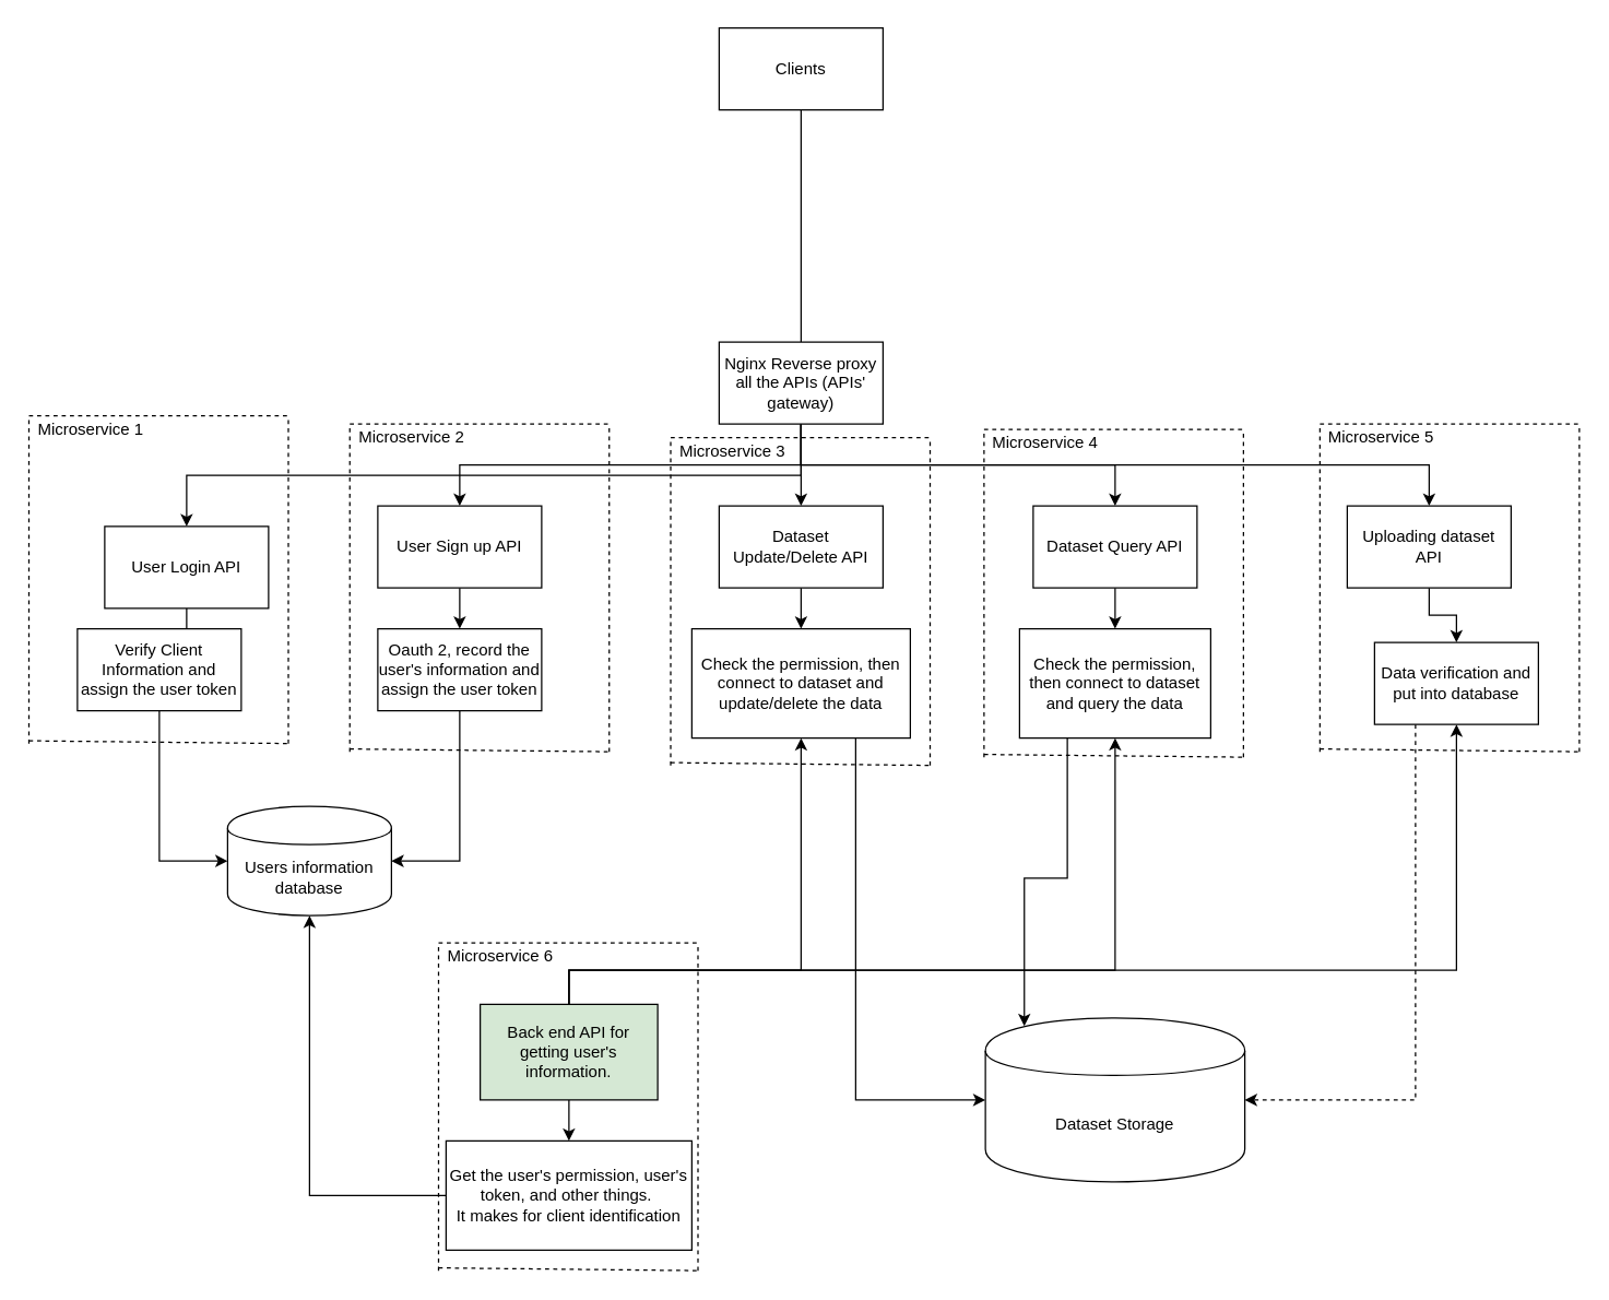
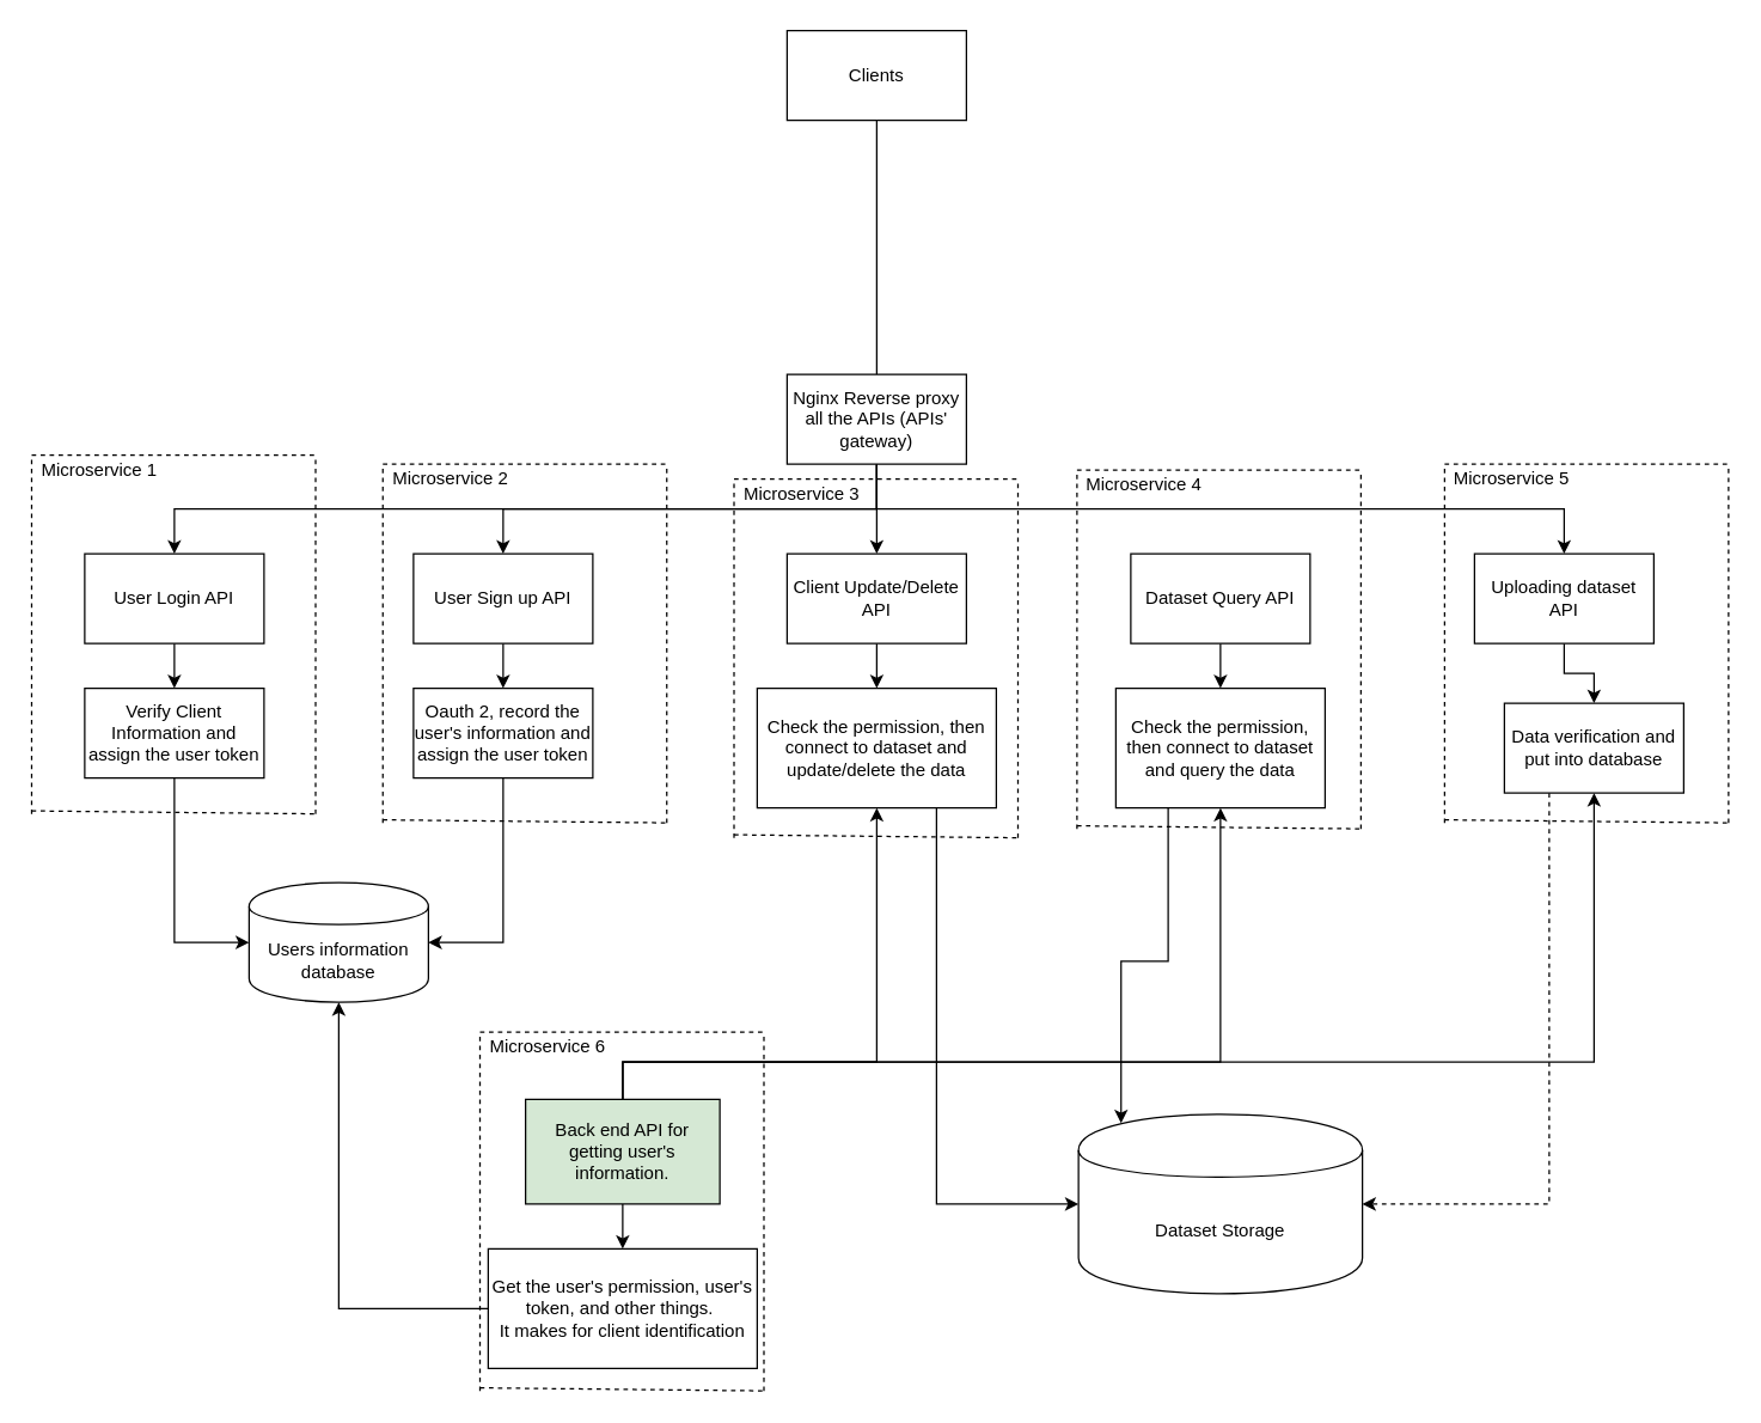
- <mxCell id="17" style="edgeStyle=orthogonalEdgeStyle;rounded=0;orthogonalLoop=1;jettySize=auto;html=1;exitX=0.5;exitY=1;exitDx=0;exitDy=0;entryX=0.5;entryY=0;entryDx=0;entryDy=0;" edge="1" parent="1" source="21" target="8"><mxGeometry relative="1" as="geometry" /></mxCell>
- <mxCell id="13" value="Dataset Update/Delete API" style="rounded=0;whiteSpace=wrap;html=1;" vertex="1" parent="1"><mxGeometry x="526" y="370" width="120" height="60" as="geometry" /></mxCell>
+ <mxCell id="13" value="Client Update/Delete API" style="rounded=0;whiteSpace=wrap;html=1;" vertex="1" parent="1"><mxGeometry x="526" y="370" width="120" height="60" as="geometry" /></mxCell>
- <mxCell id="10" value="User Login API" style="rounded=0;whiteSpace=wrap;html=1;" vertex="1" parent="1"><mxGeometry x="76" y="385" width="120" height="60" as="geometry" /></mxCell>
+ <mxCell id="10" value="User Login API" style="rounded=0;whiteSpace=wrap;html=1;" vertex="1" parent="1"><mxGeometry x="56" y="370" width="120" height="60" as="geometry" /></mxCell>
